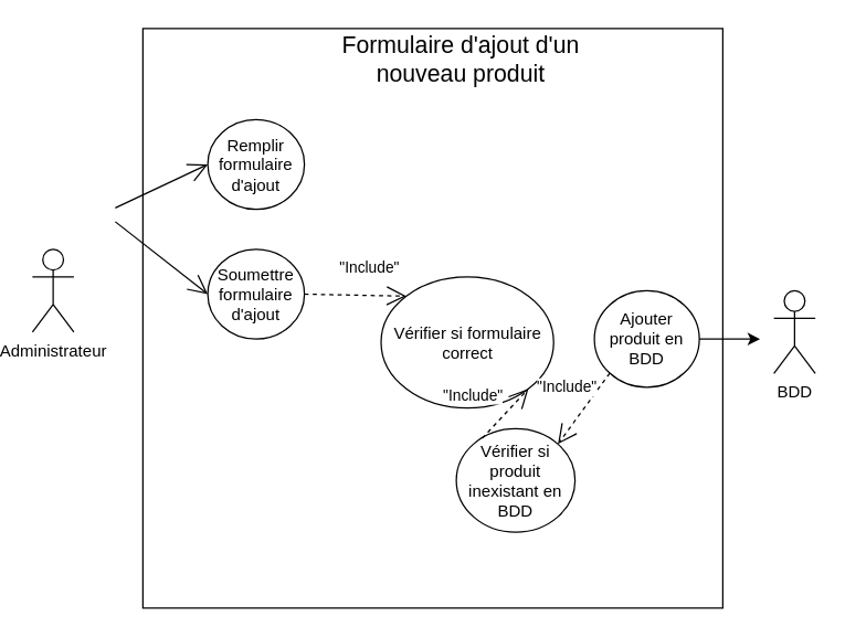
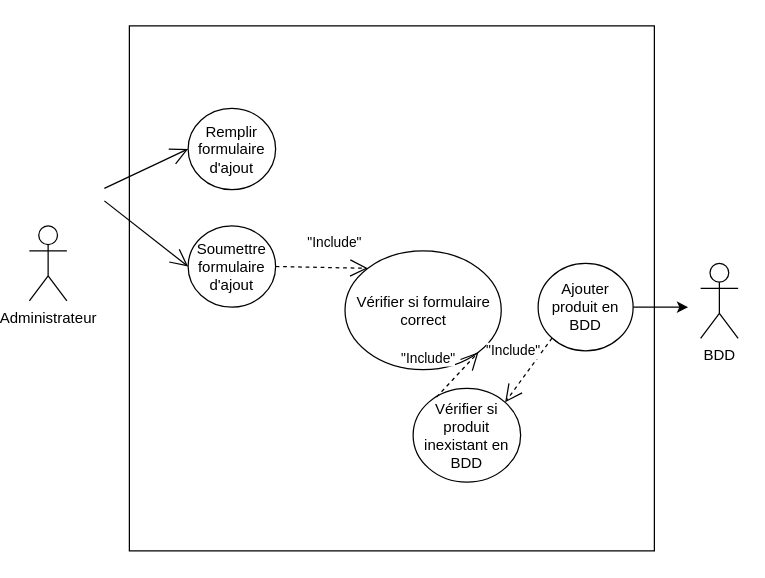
- <mxCell id="3" value="&lt;font style=&quot;font-size: 17px&quot;&gt;Formulaire d'ajout d'un nouveau produit&lt;/font&gt;" style="text;html=1;strokeColor=none;fillColor=none;align=center;verticalAlign=middle;whiteSpace=wrap;rounded=0;" parent="1" vertex="1"><mxGeometry x="237.5" y="33" width="185" height="20" as="geometry" /></mxCell>
